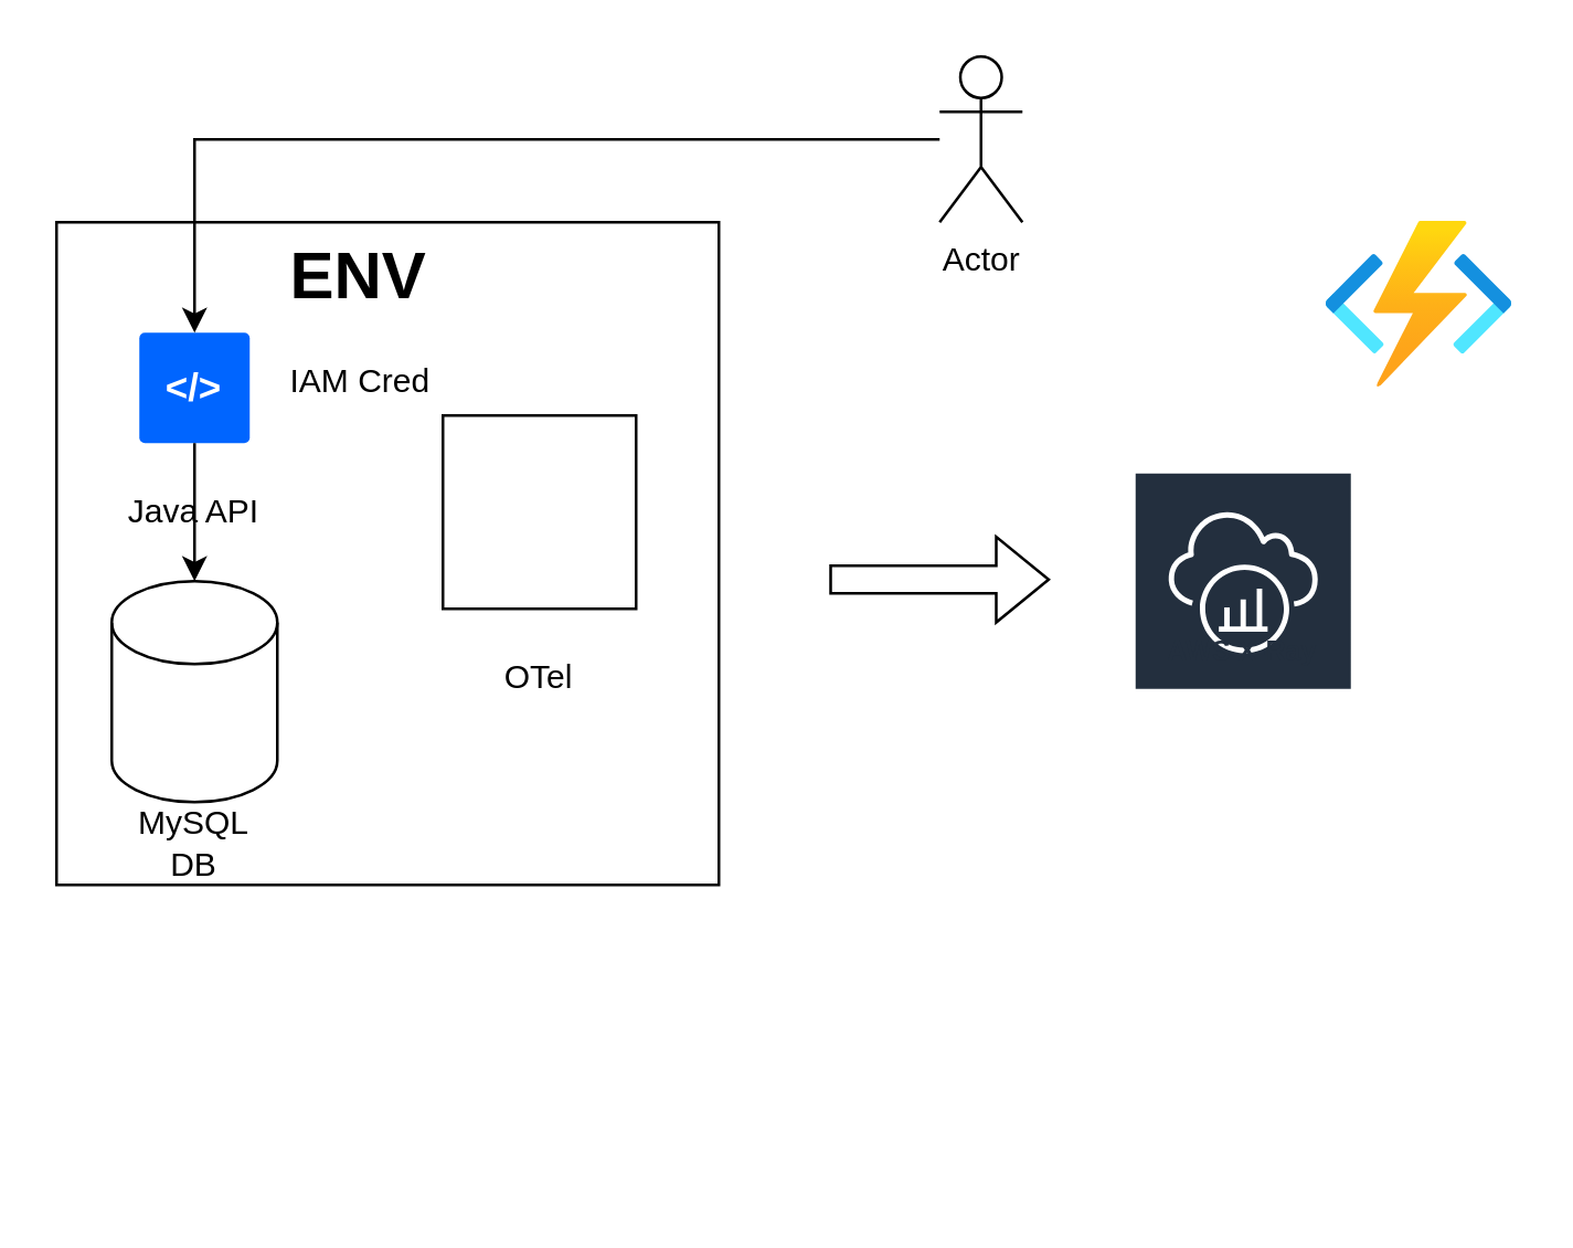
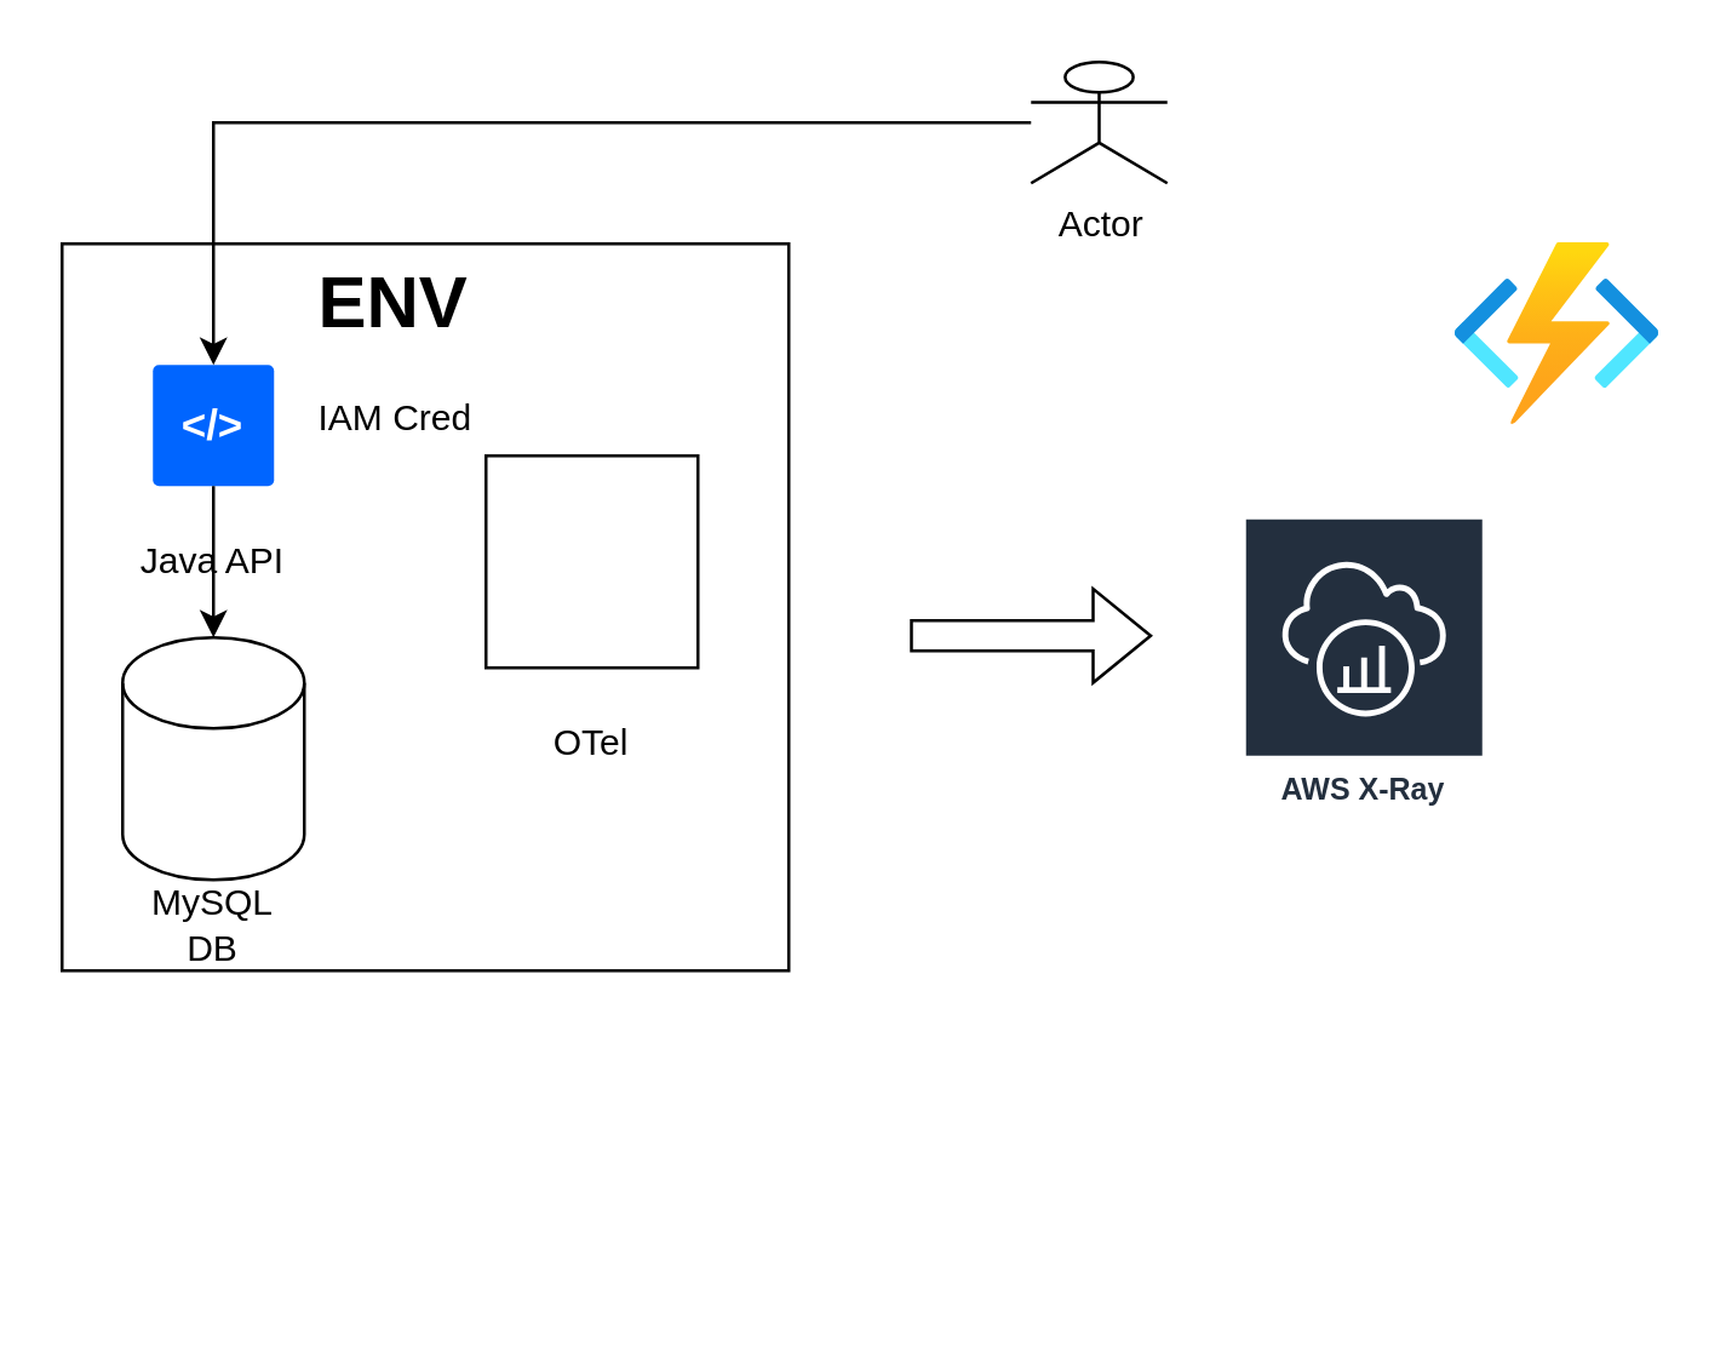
- <mxCell id="14" value="Actor" style="shape=umlActor;verticalLabelPosition=bottom;verticalAlign=top;html=1;outlineConnect=0;" vertex="1" parent="1"><mxGeometry x="340" y="20" width="30" height="60" as="geometry" /></mxCell>
+ <mxCell id="14" value="Actor" style="shape=umlActor;verticalLabelPosition=bottom;verticalAlign=top;html=1;outlineConnect=0;" vertex="1" parent="1"><mxGeometry x="340" y="20" width="45" height="40" as="geometry" /></mxCell>
- <mxCell id="11" value="AWS X-Ray" style="sketch=0;outlineConnect=0;fontColor=#232F3E;gradientColor=none;strokeColor=#ffffff;fillColor=#232F3E;dashed=0;verticalLabelPosition=middle;verticalAlign=bottom;align=center;html=1;whiteSpace=wrap;fontSize=10;fontStyle=1;spacing=3;shape=mxgraph.aws4.productIcon;prIcon=mxgraph.aws4.xray;" vertex="1" parent="1"><mxGeometry x="410" y="170" width="80" height="75" as="geometry" /></mxCell>
+ <mxCell id="11" value="AWS X-Ray" style="sketch=0;outlineConnect=0;fontColor=#232F3E;gradientColor=none;strokeColor=#ffffff;fillColor=#232F3E;dashed=0;verticalLabelPosition=middle;verticalAlign=bottom;align=center;html=1;whiteSpace=wrap;fontSize=10;fontStyle=1;spacing=3;shape=mxgraph.aws4.productIcon;prIcon=mxgraph.aws4.xray;" vertex="1" parent="1"><mxGeometry x="410" y="170" width="80" height="100" as="geometry" /></mxCell>
